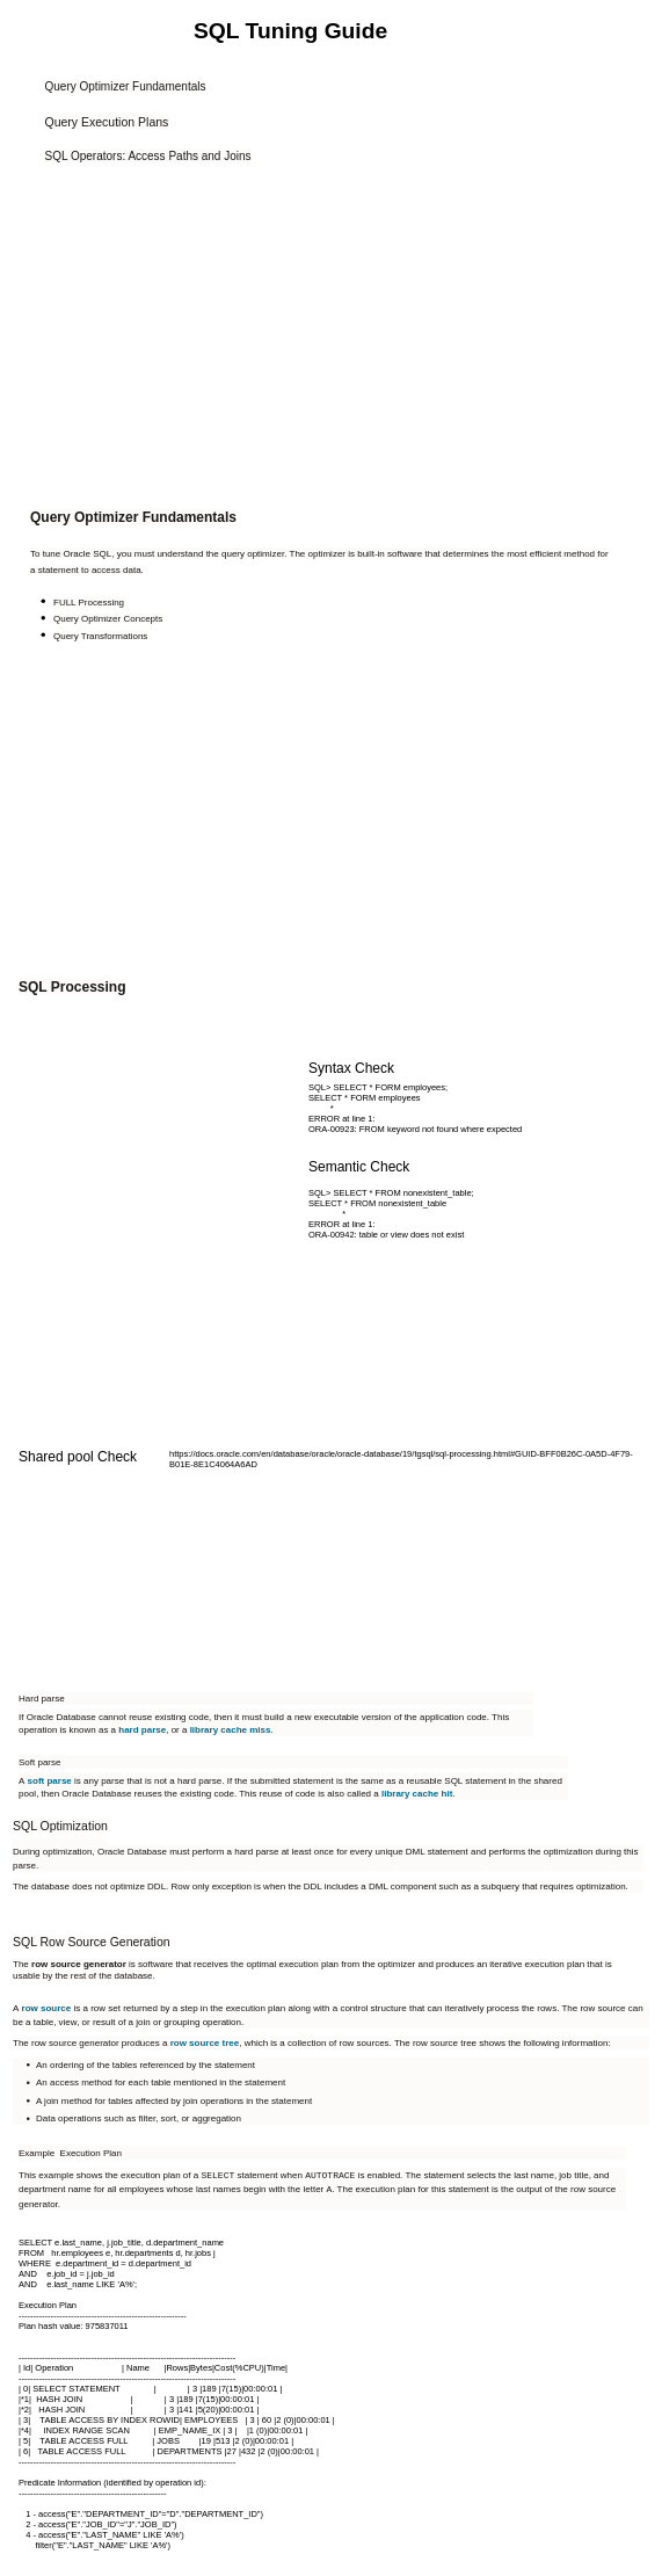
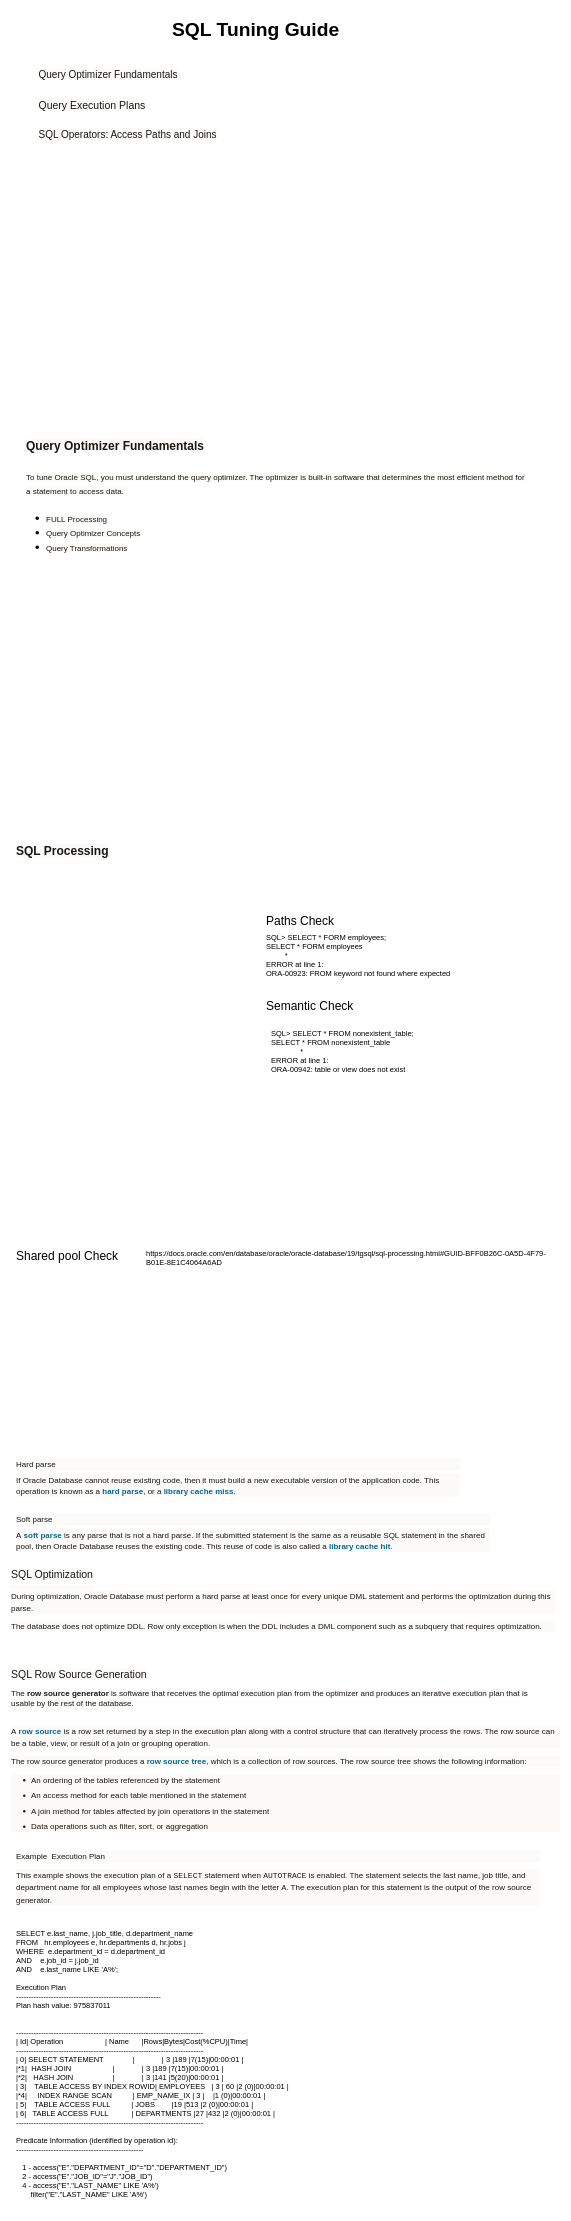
- <mxCell id="2" value="&lt;meta charset=&quot;utf-8&quot;&gt;&lt;h1 style=&quot;box-sizing: border-box; font-size: 38.5px; margin: 0px; font-weight: 800; line-height: 1.25; background-color: transparent; padding: 2px 10px 8px 12px; font-style: normal; font-stretch: normal; letter-spacing: normal; text-align: left; max-width: 1296px; text-indent: 0px; text-transform: none; word-spacing: 0px;&quot;&gt;SQL Tuning Guide&lt;/h1&gt;" style="text;whiteSpace=wrap;html=1;fontColor=#000000;" vertex="1" parent="1"><mxGeometry x="320" y="20" width="380" height="70" as="geometry" /></mxCell>
+ <mxCell id="2" value="&lt;meta charset=&quot;utf-8&quot;&gt;&lt;h1 style=&quot;box-sizing: border-box; font-size: 38.5px; margin: 0px; font-weight: 800; line-height: 1.25; background-color: transparent; padding: 2px 10px 8px 12px; font-style: normal; font-stretch: normal; letter-spacing: normal; text-align: left; max-width: 1296px; text-indent: 0px; text-transform: none; word-spacing: 0px;&quot;&gt;SQL Tuning Guide&lt;/h1&gt;" style="text;whiteSpace=wrap;html=1;fontColor=#000000;" vertex="1" parent="1"><mxGeometry x="330" y="25" width="380" height="70" as="geometry" /></mxCell>
- <mxCell id="11" value="Syntax Check" style="text;html=1;strokeColor=none;fillColor=none;align=left;verticalAlign=top;whiteSpace=wrap;rounded=0;fontSize=24;fontColor=#000000;" vertex="1" parent="1"><mxGeometry x="530" y="1820" width="490" height="37" as="geometry" /></mxCell>
+ <mxCell id="11" value="Paths Check" style="text;html=1;strokeColor=none;fillColor=none;align=left;verticalAlign=top;whiteSpace=wrap;rounded=0;fontSize=24;fontColor=#000000;" vertex="1" parent="1"><mxGeometry x="530" y="1820" width="490" height="37" as="geometry" /></mxCell>
- <mxCell id="14" value="SQL&gt; SELECT * FROM nonexistent_table;&#10;SELECT * FROM nonexistent_table&#10;              *&#10;ERROR at line 1:&#10;ORA-00942: table or view does not exist" style="text;whiteSpace=wrap;html=1;fontSize=15;fontColor=#000000;" vertex="1" parent="1"><mxGeometry x="530" y="2040" width="310" height="110" as="geometry" /></mxCell>
+ <mxCell id="14" value="SQL&gt; SELECT * FROM nonexistent_table;&#10;SELECT * FROM nonexistent_table&#10;              *&#10;ERROR at line 1:&#10;ORA-00942: table or view does not exist" style="text;whiteSpace=wrap;html=1;fontSize=15;fontColor=#000000;" vertex="1" parent="1"><mxGeometry x="540" y="2050" width="310" height="110" as="geometry" /></mxCell>
